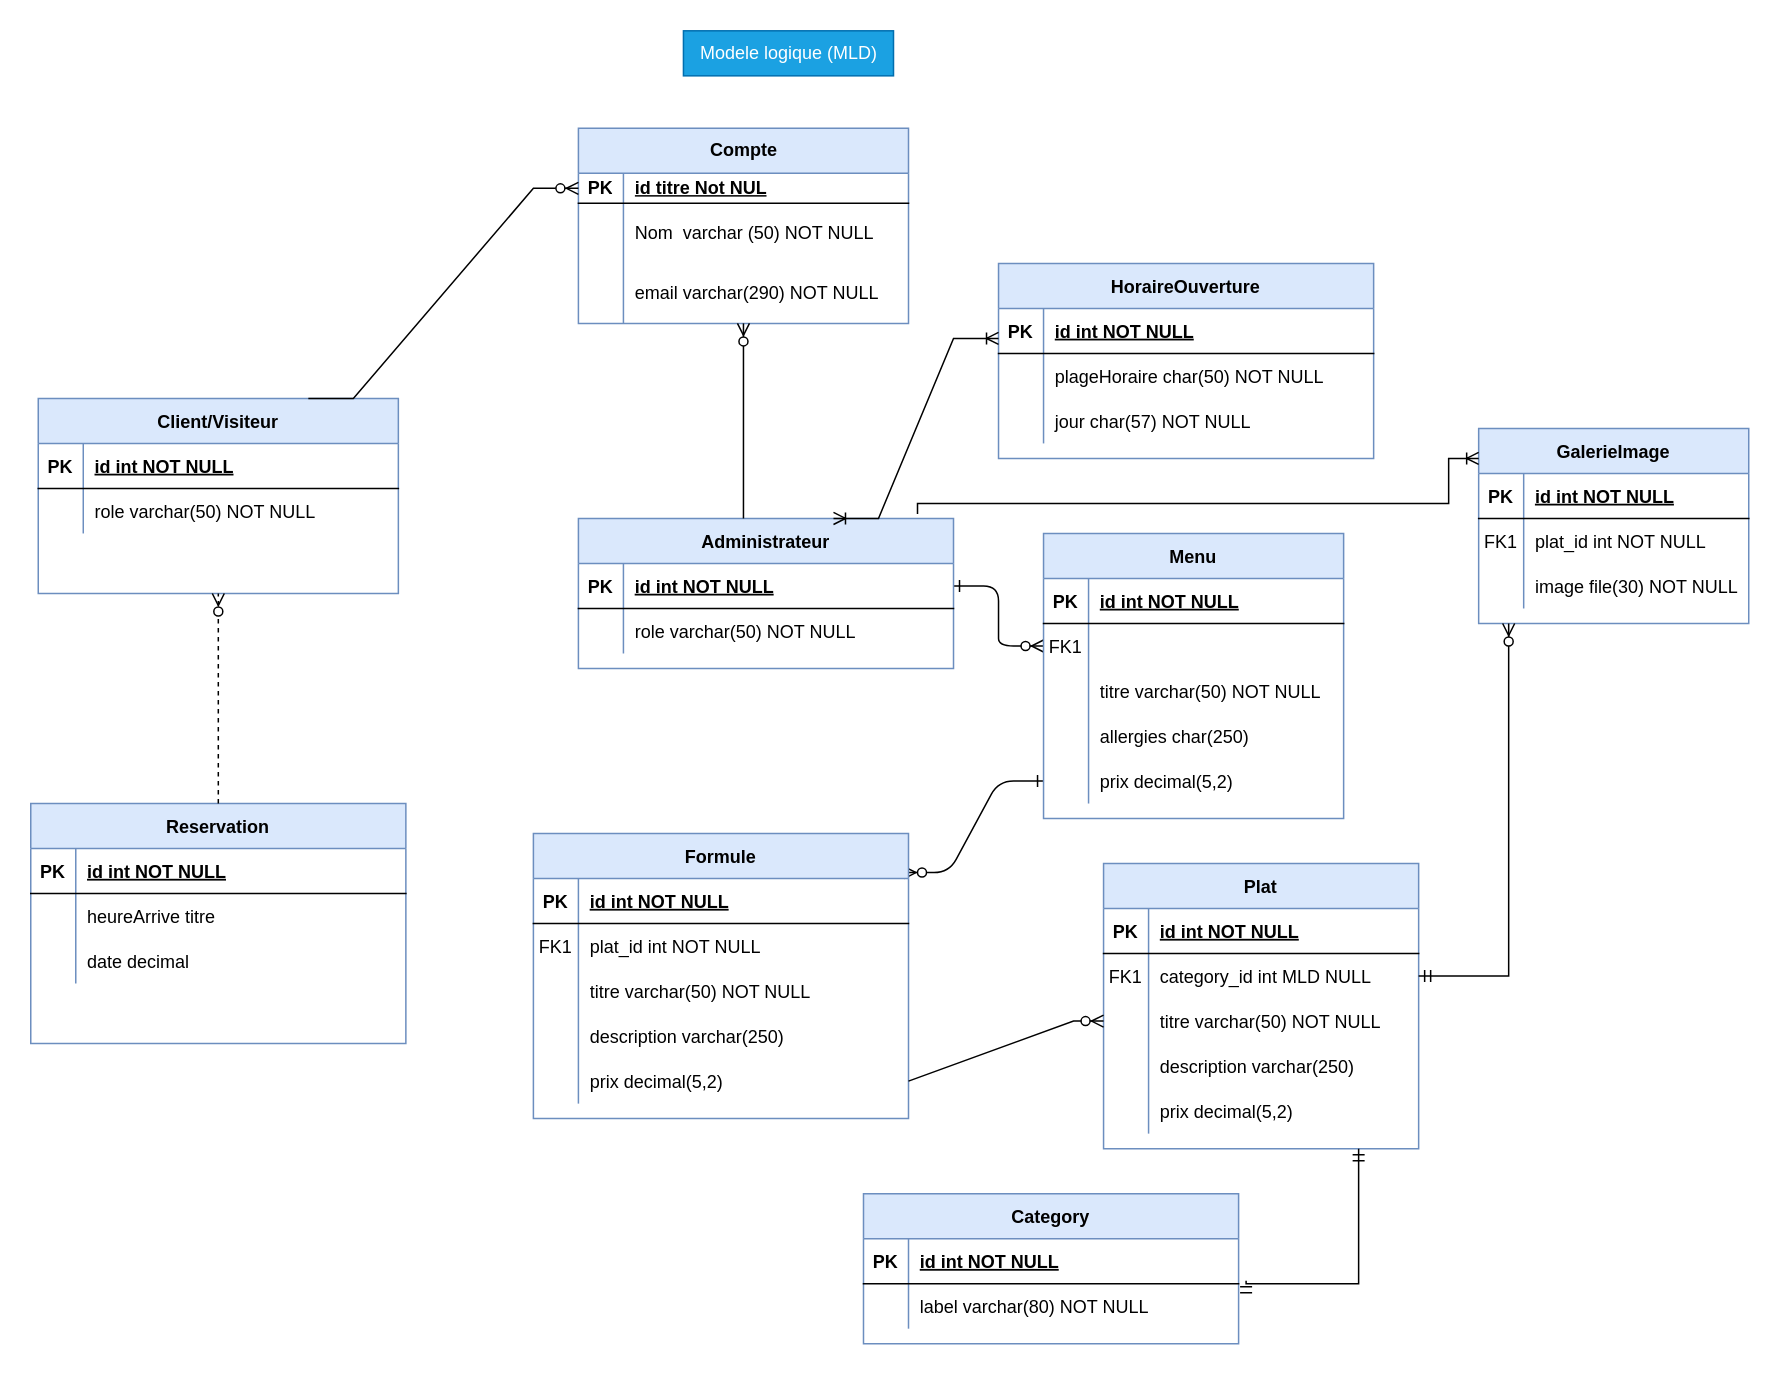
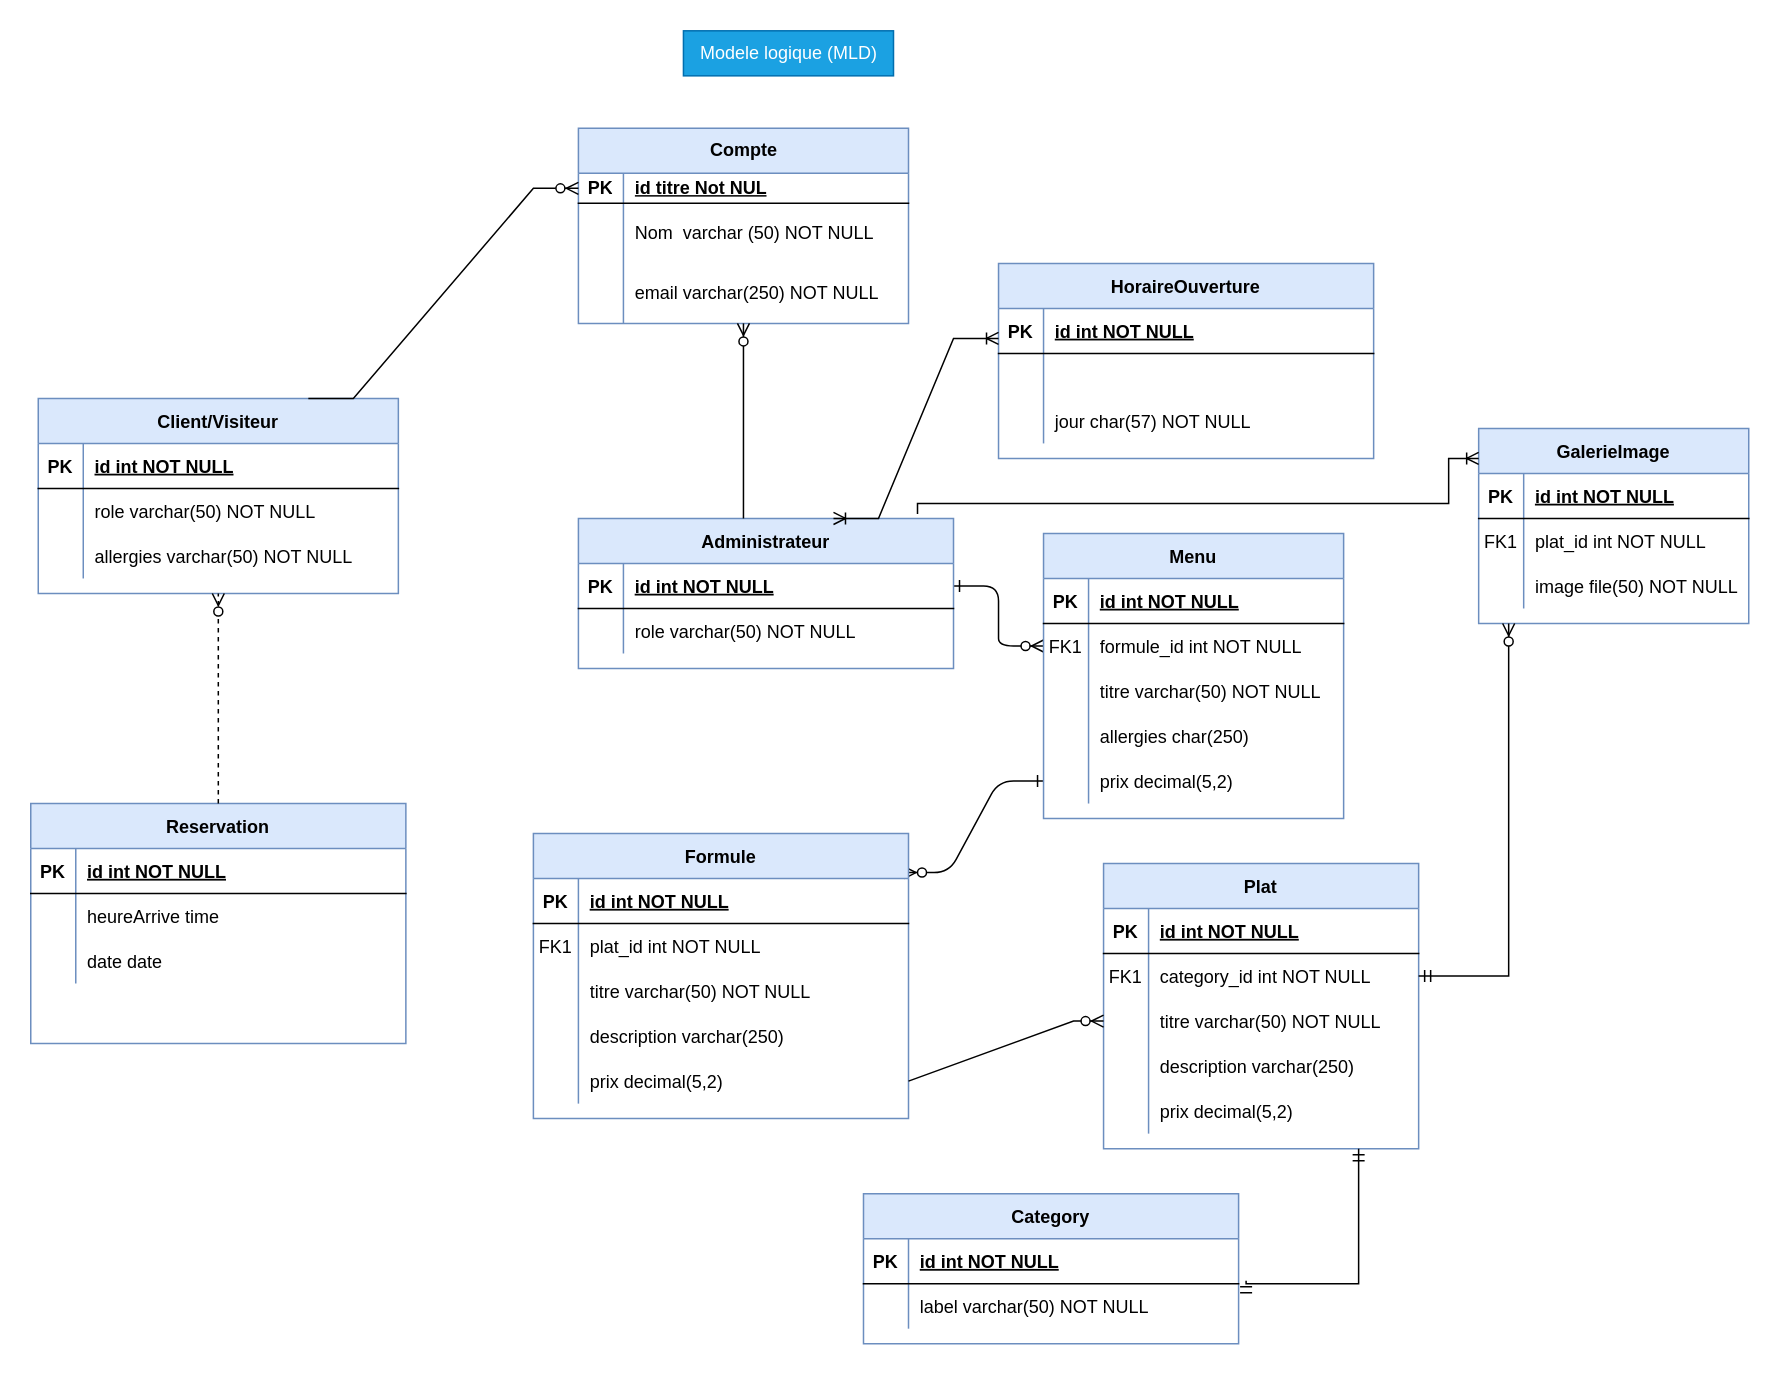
- <mxCell id="112" value="email varchar(290) NOT NULL" style="shape=partialRectangle;connectable=0;fillColor=none;top=0;left=0;bottom=0;right=0;align=left;spacingLeft=6;overflow=hidden;whiteSpace=wrap;html=1;" parent="110" vertex="1"><mxGeometry x="30" width="190" height="40" as="geometry"><mxRectangle width="190" height="40" as="alternateBounds" /></mxGeometry></mxCell>
+ <mxCell id="112" value="email varchar(250) NOT NULL" style="shape=partialRectangle;connectable=0;fillColor=none;top=0;left=0;bottom=0;right=0;align=left;spacingLeft=6;overflow=hidden;whiteSpace=wrap;html=1;" parent="110" vertex="1"><mxGeometry x="30" width="190" height="40" as="geometry"><mxRectangle width="190" height="40" as="alternateBounds" /></mxGeometry></mxCell>
- <mxCell id="119" value="plageHoraire char(50) NOT NULL" style="shape=partialRectangle;overflow=hidden;connectable=0;fillColor=none;top=0;left=0;bottom=0;right=0;align=left;spacingLeft=6;" parent="117" vertex="1"><mxGeometry x="30" width="220" height="30" as="geometry"><mxRectangle width="220" height="30" as="alternateBounds" /></mxGeometry></mxCell>
+ <mxCell id="89" value="allergies varchar(50) NOT NULL" style="shape=partialRectangle;overflow=hidden;connectable=0;fillColor=none;top=0;left=0;bottom=0;right=0;align=left;spacingLeft=6;" parent="87" vertex="1"><mxGeometry x="30" width="210" height="30" as="geometry"><mxRectangle width="210" height="30" as="alternateBounds" /></mxGeometry></mxCell>
- <mxCell id="77" value="image file(30) NOT NULL" style="shape=partialRectangle;overflow=hidden;connectable=0;fillColor=none;top=0;left=0;bottom=0;right=0;align=left;spacingLeft=6;" parent="75" vertex="1"><mxGeometry x="30" width="150" height="30" as="geometry"><mxRectangle width="150" height="30" as="alternateBounds" /></mxGeometry></mxCell>
+ <mxCell id="77" value="image file(50) NOT NULL" style="shape=partialRectangle;overflow=hidden;connectable=0;fillColor=none;top=0;left=0;bottom=0;right=0;align=left;spacingLeft=6;" parent="75" vertex="1"><mxGeometry x="30" width="150" height="30" as="geometry"><mxRectangle width="150" height="30" as="alternateBounds" /></mxGeometry></mxCell>
+ <mxCell id="10" value="formule_id int NOT NULL" style="shape=partialRectangle;overflow=hidden;connectable=0;fillColor=none;top=0;left=0;bottom=0;right=0;align=left;spacingLeft=6;" parent="8" vertex="1"><mxGeometry x="30" width="170" height="30" as="geometry"><mxRectangle width="170" height="30" as="alternateBounds" /></mxGeometry></mxCell>
- <mxCell id="96" value="heureArrive titre" style="shape=partialRectangle;overflow=hidden;connectable=0;fillColor=none;top=0;left=0;bottom=0;right=0;align=left;spacingLeft=6;" parent="94" vertex="1"><mxGeometry x="30" width="220" height="30" as="geometry"><mxRectangle width="220" height="30" as="alternateBounds" /></mxGeometry></mxCell>
+ <mxCell id="96" value="heureArrive time" style="shape=partialRectangle;overflow=hidden;connectable=0;fillColor=none;top=0;left=0;bottom=0;right=0;align=left;spacingLeft=6;" parent="94" vertex="1"><mxGeometry x="30" width="220" height="30" as="geometry"><mxRectangle width="220" height="30" as="alternateBounds" /></mxGeometry></mxCell>
- <mxCell id="99" value="date decimal" style="shape=partialRectangle;overflow=hidden;connectable=0;fillColor=none;top=0;left=0;bottom=0;right=0;align=left;spacingLeft=6;" parent="97" vertex="1"><mxGeometry x="30" width="220" height="30" as="geometry"><mxRectangle width="220" height="30" as="alternateBounds" /></mxGeometry></mxCell>
+ <mxCell id="99" value="date date" style="shape=partialRectangle;overflow=hidden;connectable=0;fillColor=none;top=0;left=0;bottom=0;right=0;align=left;spacingLeft=6;" parent="97" vertex="1"><mxGeometry x="30" width="220" height="30" as="geometry"><mxRectangle width="220" height="30" as="alternateBounds" /></mxGeometry></mxCell>
- <mxCell id="56" value="category_id int MLD NULL" style="shape=partialRectangle;overflow=hidden;connectable=0;fillColor=none;top=0;left=0;bottom=0;right=0;align=left;spacingLeft=6;" parent="54" vertex="1"><mxGeometry x="30" width="180" height="30" as="geometry"><mxRectangle width="180" height="30" as="alternateBounds" /></mxGeometry></mxCell>
+ <mxCell id="56" value="category_id int NOT NULL" style="shape=partialRectangle;overflow=hidden;connectable=0;fillColor=none;top=0;left=0;bottom=0;right=0;align=left;spacingLeft=6;" parent="54" vertex="1"><mxGeometry x="30" width="180" height="30" as="geometry"><mxRectangle width="180" height="30" as="alternateBounds" /></mxGeometry></mxCell>
- <mxCell id="33" value="label varchar(80) NOT NULL" style="shape=partialRectangle;overflow=hidden;connectable=0;fillColor=none;top=0;left=0;bottom=0;right=0;align=left;spacingLeft=6;" parent="31" vertex="1"><mxGeometry x="30" width="220" height="30" as="geometry"><mxRectangle width="220" height="30" as="alternateBounds" /></mxGeometry></mxCell>
+ <mxCell id="33" value="label varchar(50) NOT NULL" style="shape=partialRectangle;overflow=hidden;connectable=0;fillColor=none;top=0;left=0;bottom=0;right=0;align=left;spacingLeft=6;" parent="31" vertex="1"><mxGeometry x="30" width="220" height="30" as="geometry"><mxRectangle width="220" height="30" as="alternateBounds" /></mxGeometry></mxCell>
